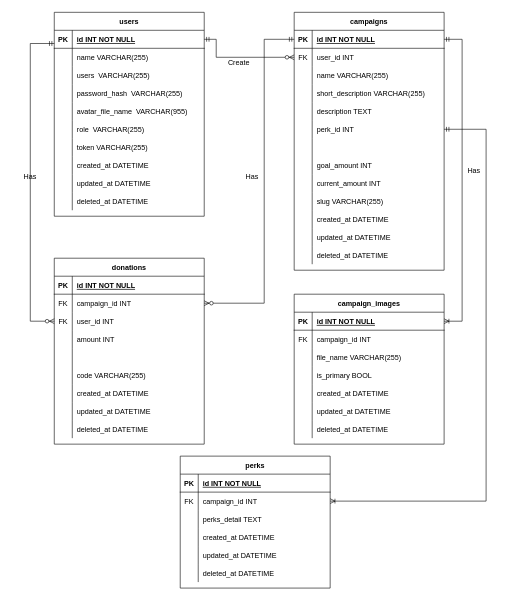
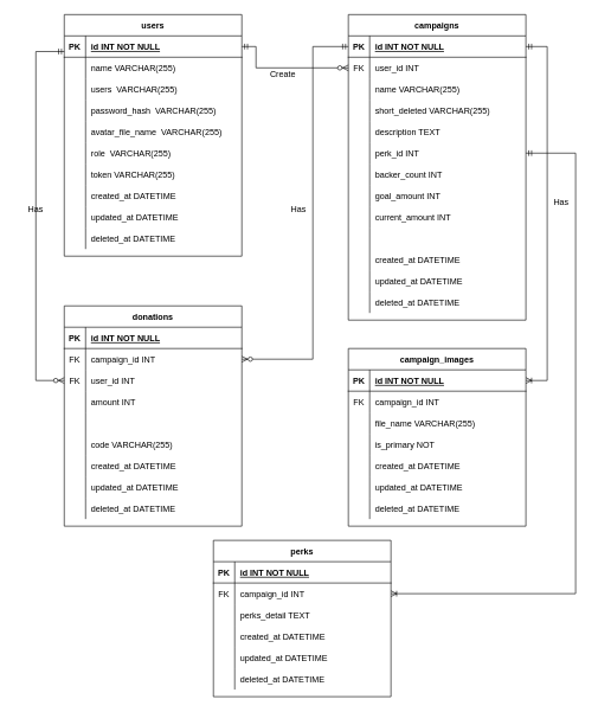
- <mxCell id="94" value="short_description VARCHAR(255)" style="shape=partialRectangle;overflow=hidden;connectable=0;fillColor=none;top=0;left=0;bottom=0;right=0;align=left;spacingLeft=6;" parent="92" vertex="1"><mxGeometry x="30" width="220" height="30" as="geometry"><mxRectangle width="220" height="30" as="alternateBounds" /></mxGeometry></mxCell>
+ <mxCell id="94" value="short_deleted VARCHAR(255)" style="shape=partialRectangle;overflow=hidden;connectable=0;fillColor=none;top=0;left=0;bottom=0;right=0;align=left;spacingLeft=6;" parent="92" vertex="1"><mxGeometry x="30" width="220" height="30" as="geometry"><mxRectangle width="220" height="30" as="alternateBounds" /></mxGeometry></mxCell>
- <mxCell id="17" value="avatar_file_name  VARCHAR(955)" style="shape=partialRectangle;overflow=hidden;connectable=0;fillColor=none;top=0;left=0;bottom=0;right=0;align=left;spacingLeft=6;" parent="15" vertex="1"><mxGeometry x="30" width="220" height="30" as="geometry"><mxRectangle width="220" height="30" as="alternateBounds" /></mxGeometry></mxCell>
+ <mxCell id="17" value="avatar_file_name  VARCHAR(255)" style="shape=partialRectangle;overflow=hidden;connectable=0;fillColor=none;top=0;left=0;bottom=0;right=0;align=left;spacingLeft=6;" parent="15" vertex="1"><mxGeometry x="30" width="220" height="30" as="geometry"><mxRectangle width="220" height="30" as="alternateBounds" /></mxGeometry></mxCell>
+ <mxCell id="103" value="backer_count INT" style="shape=partialRectangle;overflow=hidden;connectable=0;fillColor=none;top=0;left=0;bottom=0;right=0;align=left;spacingLeft=6;" parent="101" vertex="1"><mxGeometry x="30" width="220" height="30" as="geometry"><mxRectangle width="220" height="30" as="alternateBounds" /></mxGeometry></mxCell>
- <mxCell id="112" value="slug VARCHAR(255)" style="shape=partialRectangle;overflow=hidden;connectable=0;fillColor=none;top=0;left=0;bottom=0;right=0;align=left;spacingLeft=6;" parent="110" vertex="1"><mxGeometry x="30" width="220" height="30" as="geometry"><mxRectangle width="220" height="30" as="alternateBounds" /></mxGeometry></mxCell>
- <mxCell id="72" value="is_primary BOOL" style="shape=partialRectangle;overflow=hidden;connectable=0;fillColor=none;top=0;left=0;bottom=0;right=0;align=left;spacingLeft=6;" parent="70" vertex="1"><mxGeometry x="30" width="220" height="30" as="geometry"><mxRectangle width="220" height="30" as="alternateBounds" /></mxGeometry></mxCell>
+ <mxCell id="72" value="is_primary NOT" style="shape=partialRectangle;overflow=hidden;connectable=0;fillColor=none;top=0;left=0;bottom=0;right=0;align=left;spacingLeft=6;" parent="70" vertex="1"><mxGeometry x="30" width="220" height="30" as="geometry"><mxRectangle width="220" height="30" as="alternateBounds" /></mxGeometry></mxCell>
